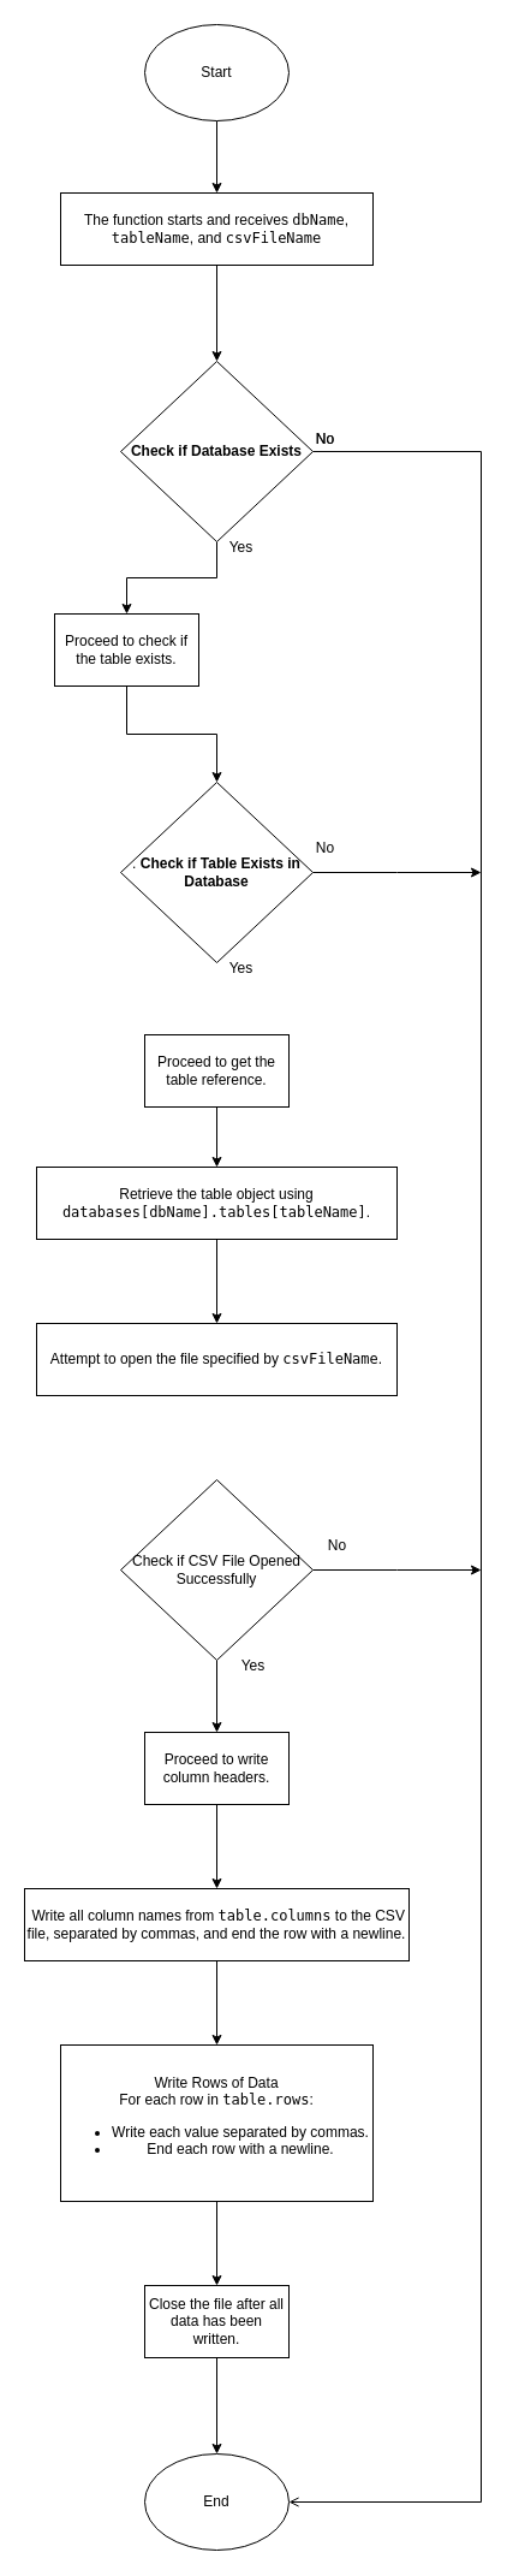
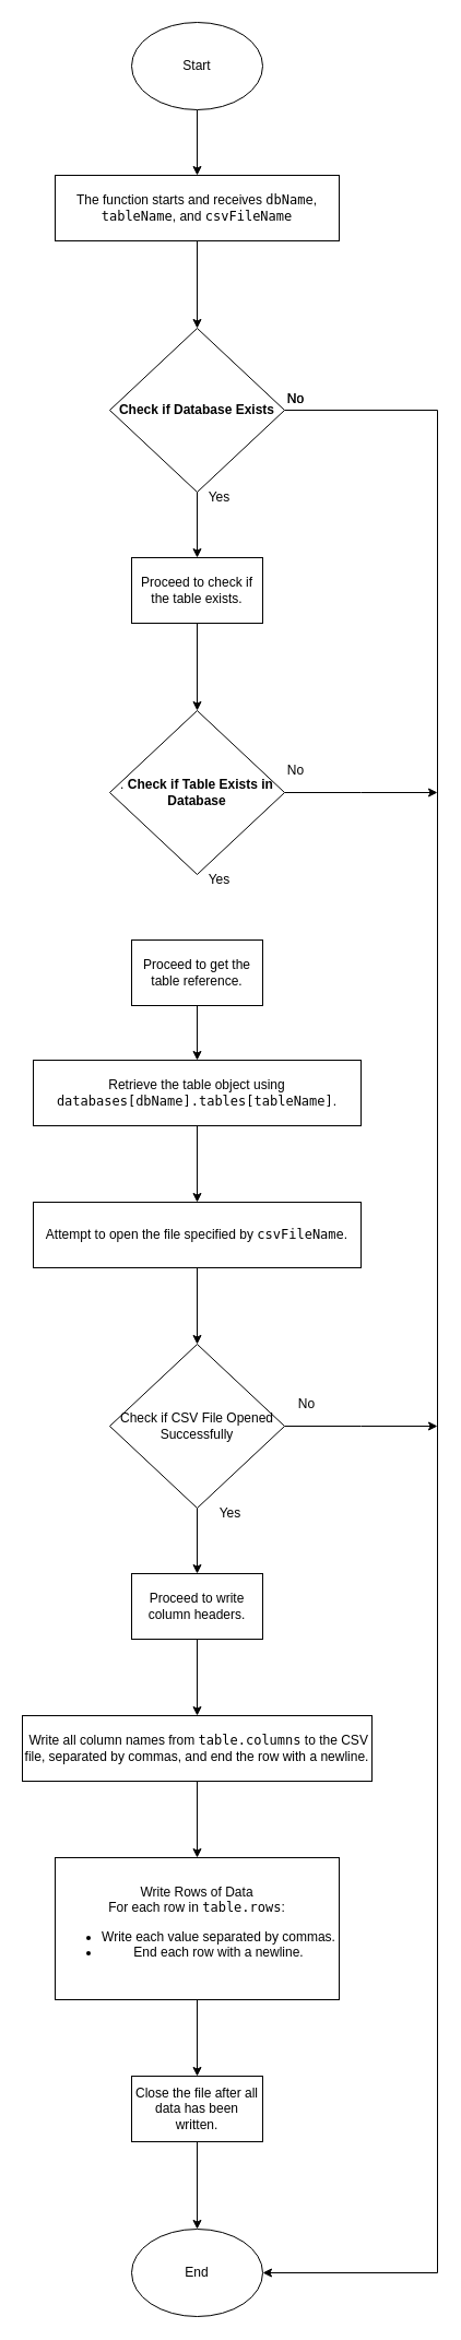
- <mxCell id="10" value="Proceed to check if the table exists." style="rounded=0;whiteSpace=wrap;html=1;" vertex="1" parent="1"><mxGeometry x="45" y="510" width="120" height="60" as="geometry" /></mxCell>
+ <mxCell id="10" value="Proceed to check if the table exists." style="rounded=0;whiteSpace=wrap;html=1;" vertex="1" parent="1"><mxGeometry x="120" y="510" width="120" height="60" as="geometry" /></mxCell>
+ <mxCell id="17" value="" style="edgeStyle=orthogonalEdgeStyle;rounded=0;orthogonalLoop=1;jettySize=auto;html=1;" edge="1" parent="1" source="18" target="21"><mxGeometry relative="1" as="geometry" /></mxCell>
- <mxCell id="7" style="edgeStyle=orthogonalEdgeStyle;rounded=0;orthogonalLoop=1;jettySize=auto;html=1;entryX=1;entryY=0.5;entryDx=0;entryDy=0;endArrow=open;" edge="1" parent="1" source="8" target="30"><mxGeometry relative="1" as="geometry"><Array as="points"><mxPoint x="400" y="375" /><mxPoint x="400" y="2080" /></Array></mxGeometry></mxCell>
+ <mxCell id="7" style="edgeStyle=orthogonalEdgeStyle;rounded=0;orthogonalLoop=1;jettySize=auto;html=1;entryX=1;entryY=0.5;entryDx=0;entryDy=0;" edge="1" parent="1" source="8" target="30"><mxGeometry relative="1" as="geometry"><Array as="points"><mxPoint x="400" y="375" /><mxPoint x="400" y="2080" /></Array></mxGeometry></mxCell>
